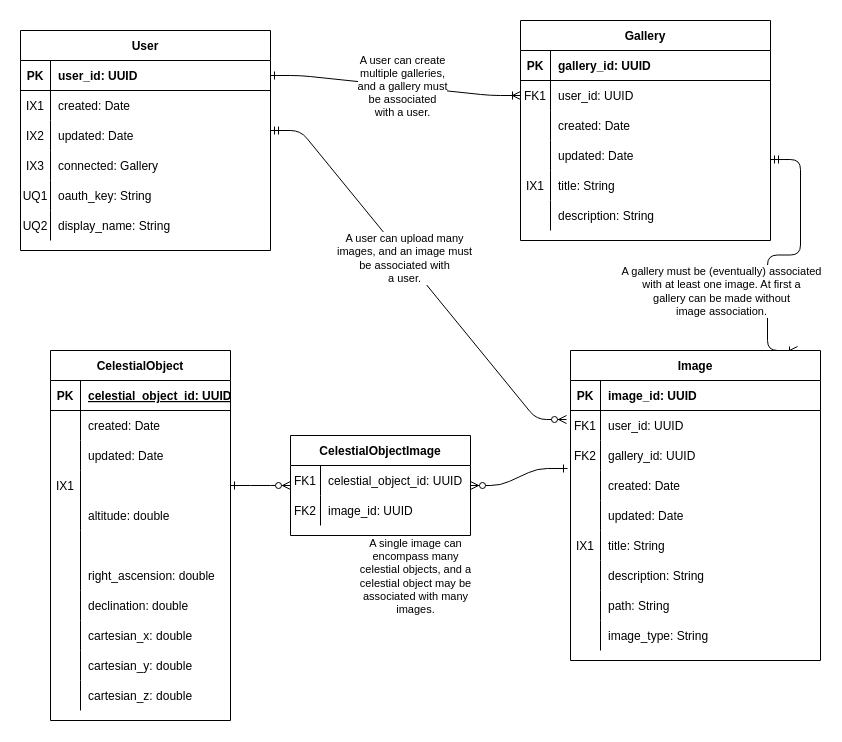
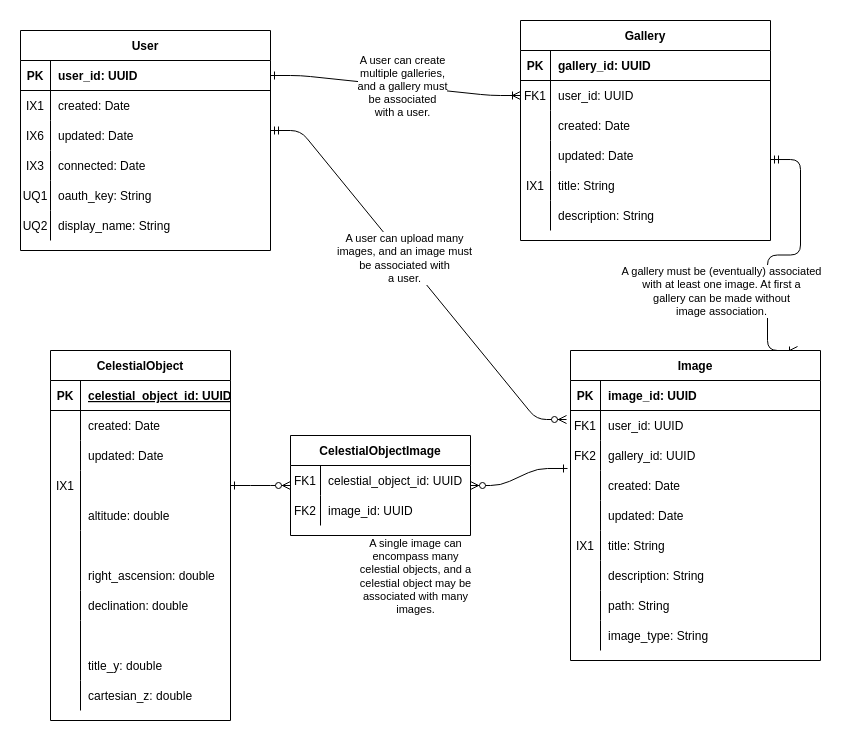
- <mxCell id="61" value="IX2" style="shape=partialRectangle;overflow=hidden;connectable=0;fillColor=none;top=0;left=0;bottom=0;right=0;" parent="60" vertex="1"><mxGeometry width="30" height="30" as="geometry" /></mxCell>
+ <mxCell id="61" value="IX6" style="shape=partialRectangle;overflow=hidden;connectable=0;fillColor=none;top=0;left=0;bottom=0;right=0;" parent="60" vertex="1"><mxGeometry width="30" height="30" as="geometry" /></mxCell>
- <mxCell id="65" value="connected: Gallery" style="shape=partialRectangle;overflow=hidden;connectable=0;fillColor=none;top=0;left=0;bottom=0;right=0;align=left;spacingLeft=6;" parent="63" vertex="1"><mxGeometry x="30" width="220" height="30" as="geometry" /></mxCell>
+ <mxCell id="65" value="connected: Date" style="shape=partialRectangle;overflow=hidden;connectable=0;fillColor=none;top=0;left=0;bottom=0;right=0;align=left;spacingLeft=6;" parent="63" vertex="1"><mxGeometry x="30" width="220" height="30" as="geometry" /></mxCell>
- <mxCell id="99" value="cartesian_x: double" style="shape=partialRectangle;overflow=hidden;connectable=0;fillColor=none;top=0;left=0;bottom=0;right=0;align=left;spacingLeft=6;" parent="97" vertex="1"><mxGeometry x="30" width="150" height="30" as="geometry" /></mxCell>
- <mxCell id="102" value="cartesian_y: double" style="shape=partialRectangle;overflow=hidden;connectable=0;fillColor=none;top=0;left=0;bottom=0;right=0;align=left;spacingLeft=6;" parent="100" vertex="1"><mxGeometry x="30" width="150" height="30" as="geometry" /></mxCell>
+ <mxCell id="102" value="title_y: double" style="shape=partialRectangle;overflow=hidden;connectable=0;fillColor=none;top=0;left=0;bottom=0;right=0;align=left;spacingLeft=6;" parent="100" vertex="1"><mxGeometry x="30" width="150" height="30" as="geometry" /></mxCell>
